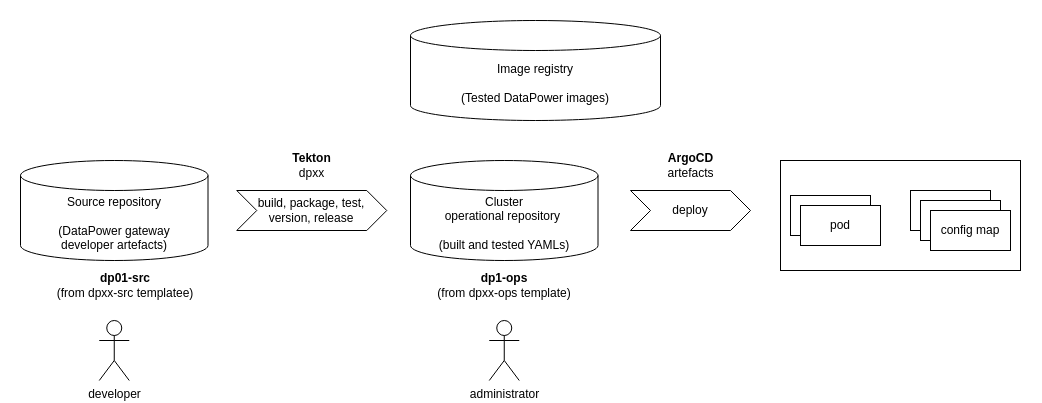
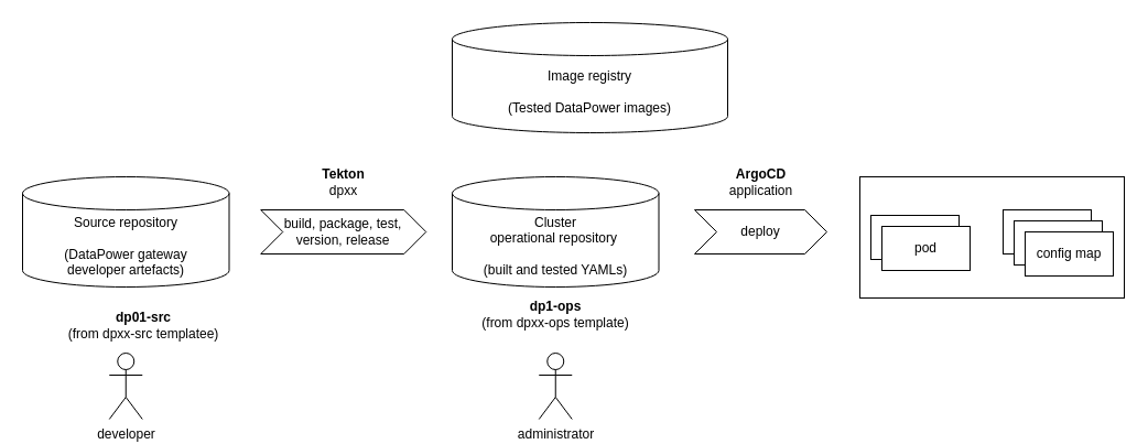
- <mxCell id="15" value="&lt;b&gt;ArgoCD&lt;/b&gt; &lt;br&gt;artefacts" style="text;html=1;strokeColor=none;fillColor=none;align=center;verticalAlign=middle;whiteSpace=wrap;rounded=0;" parent="1" vertex="1"><mxGeometry x="627.5" y="150" width="125" height="30" as="geometry" /></mxCell>
+ <mxCell id="15" value="&lt;b&gt;ArgoCD&lt;/b&gt; &lt;br&gt;application" style="text;html=1;strokeColor=none;fillColor=none;align=center;verticalAlign=middle;whiteSpace=wrap;rounded=0;" parent="1" vertex="1"><mxGeometry x="627.5" y="150" width="125" height="30" as="geometry" /></mxCell>
- <mxCell id="6" value="&lt;b&gt;dp01-src&lt;/b&gt;&lt;br&gt;(from dpxx-src templatee)" style="text;html=1;strokeColor=none;fillColor=none;align=center;verticalAlign=middle;whiteSpace=wrap;rounded=0;" parent="1" vertex="1"><mxGeometry x="37" y="270" width="176" height="30" as="geometry" /></mxCell>
+ <mxCell id="6" value="&lt;b&gt;dp01-src&lt;/b&gt;&lt;br&gt;(from dpxx-src templatee)" style="text;html=1;strokeColor=none;fillColor=none;align=center;verticalAlign=middle;whiteSpace=wrap;rounded=0;" parent="1" vertex="1"><mxGeometry x="42" y="280" width="176" height="30" as="geometry" /></mxCell>
